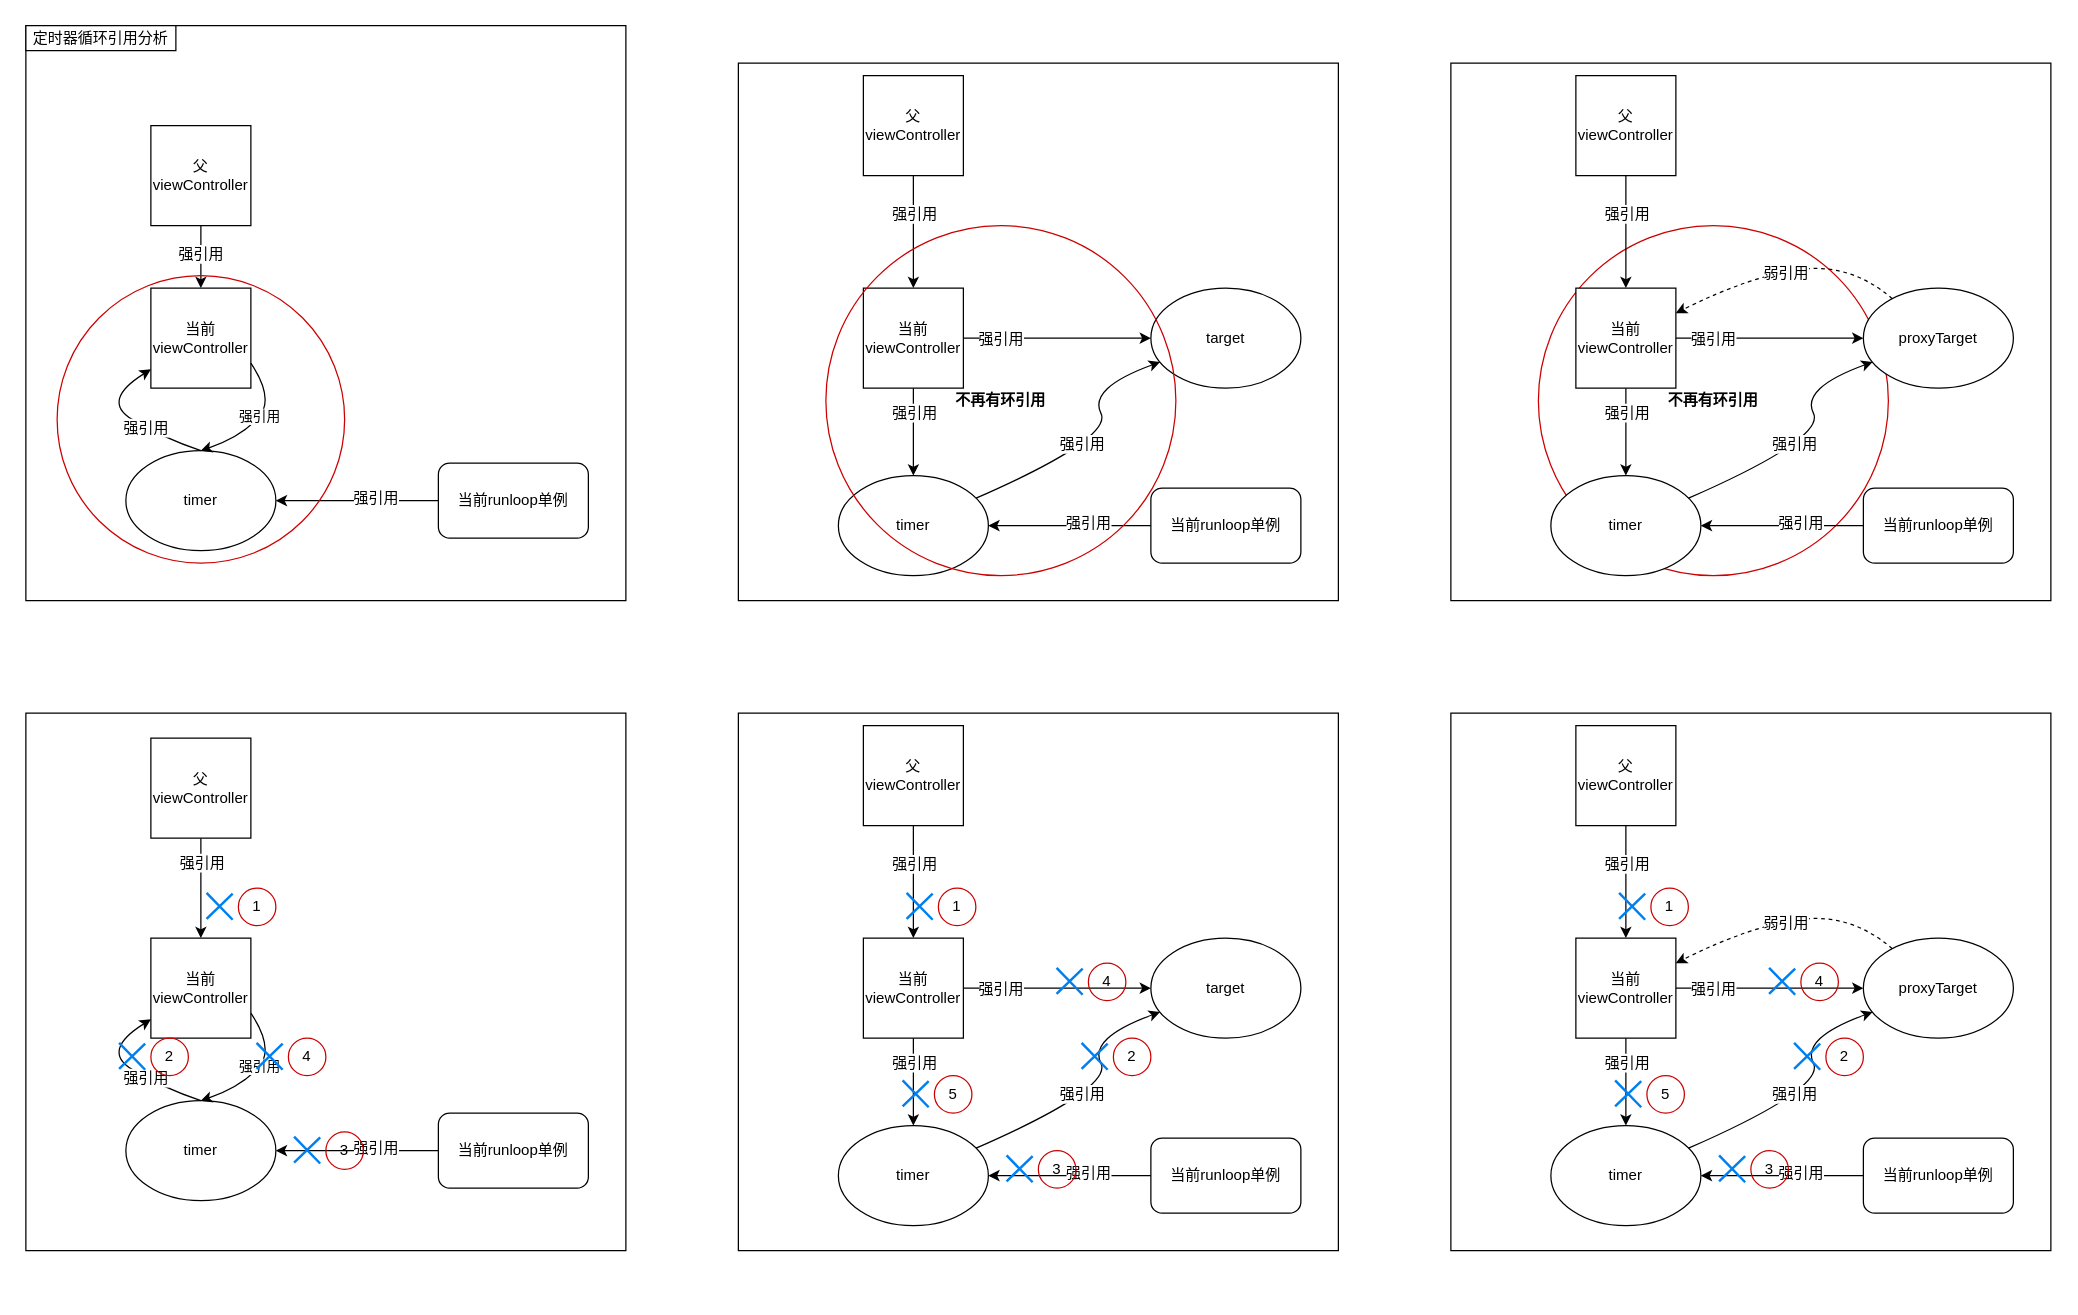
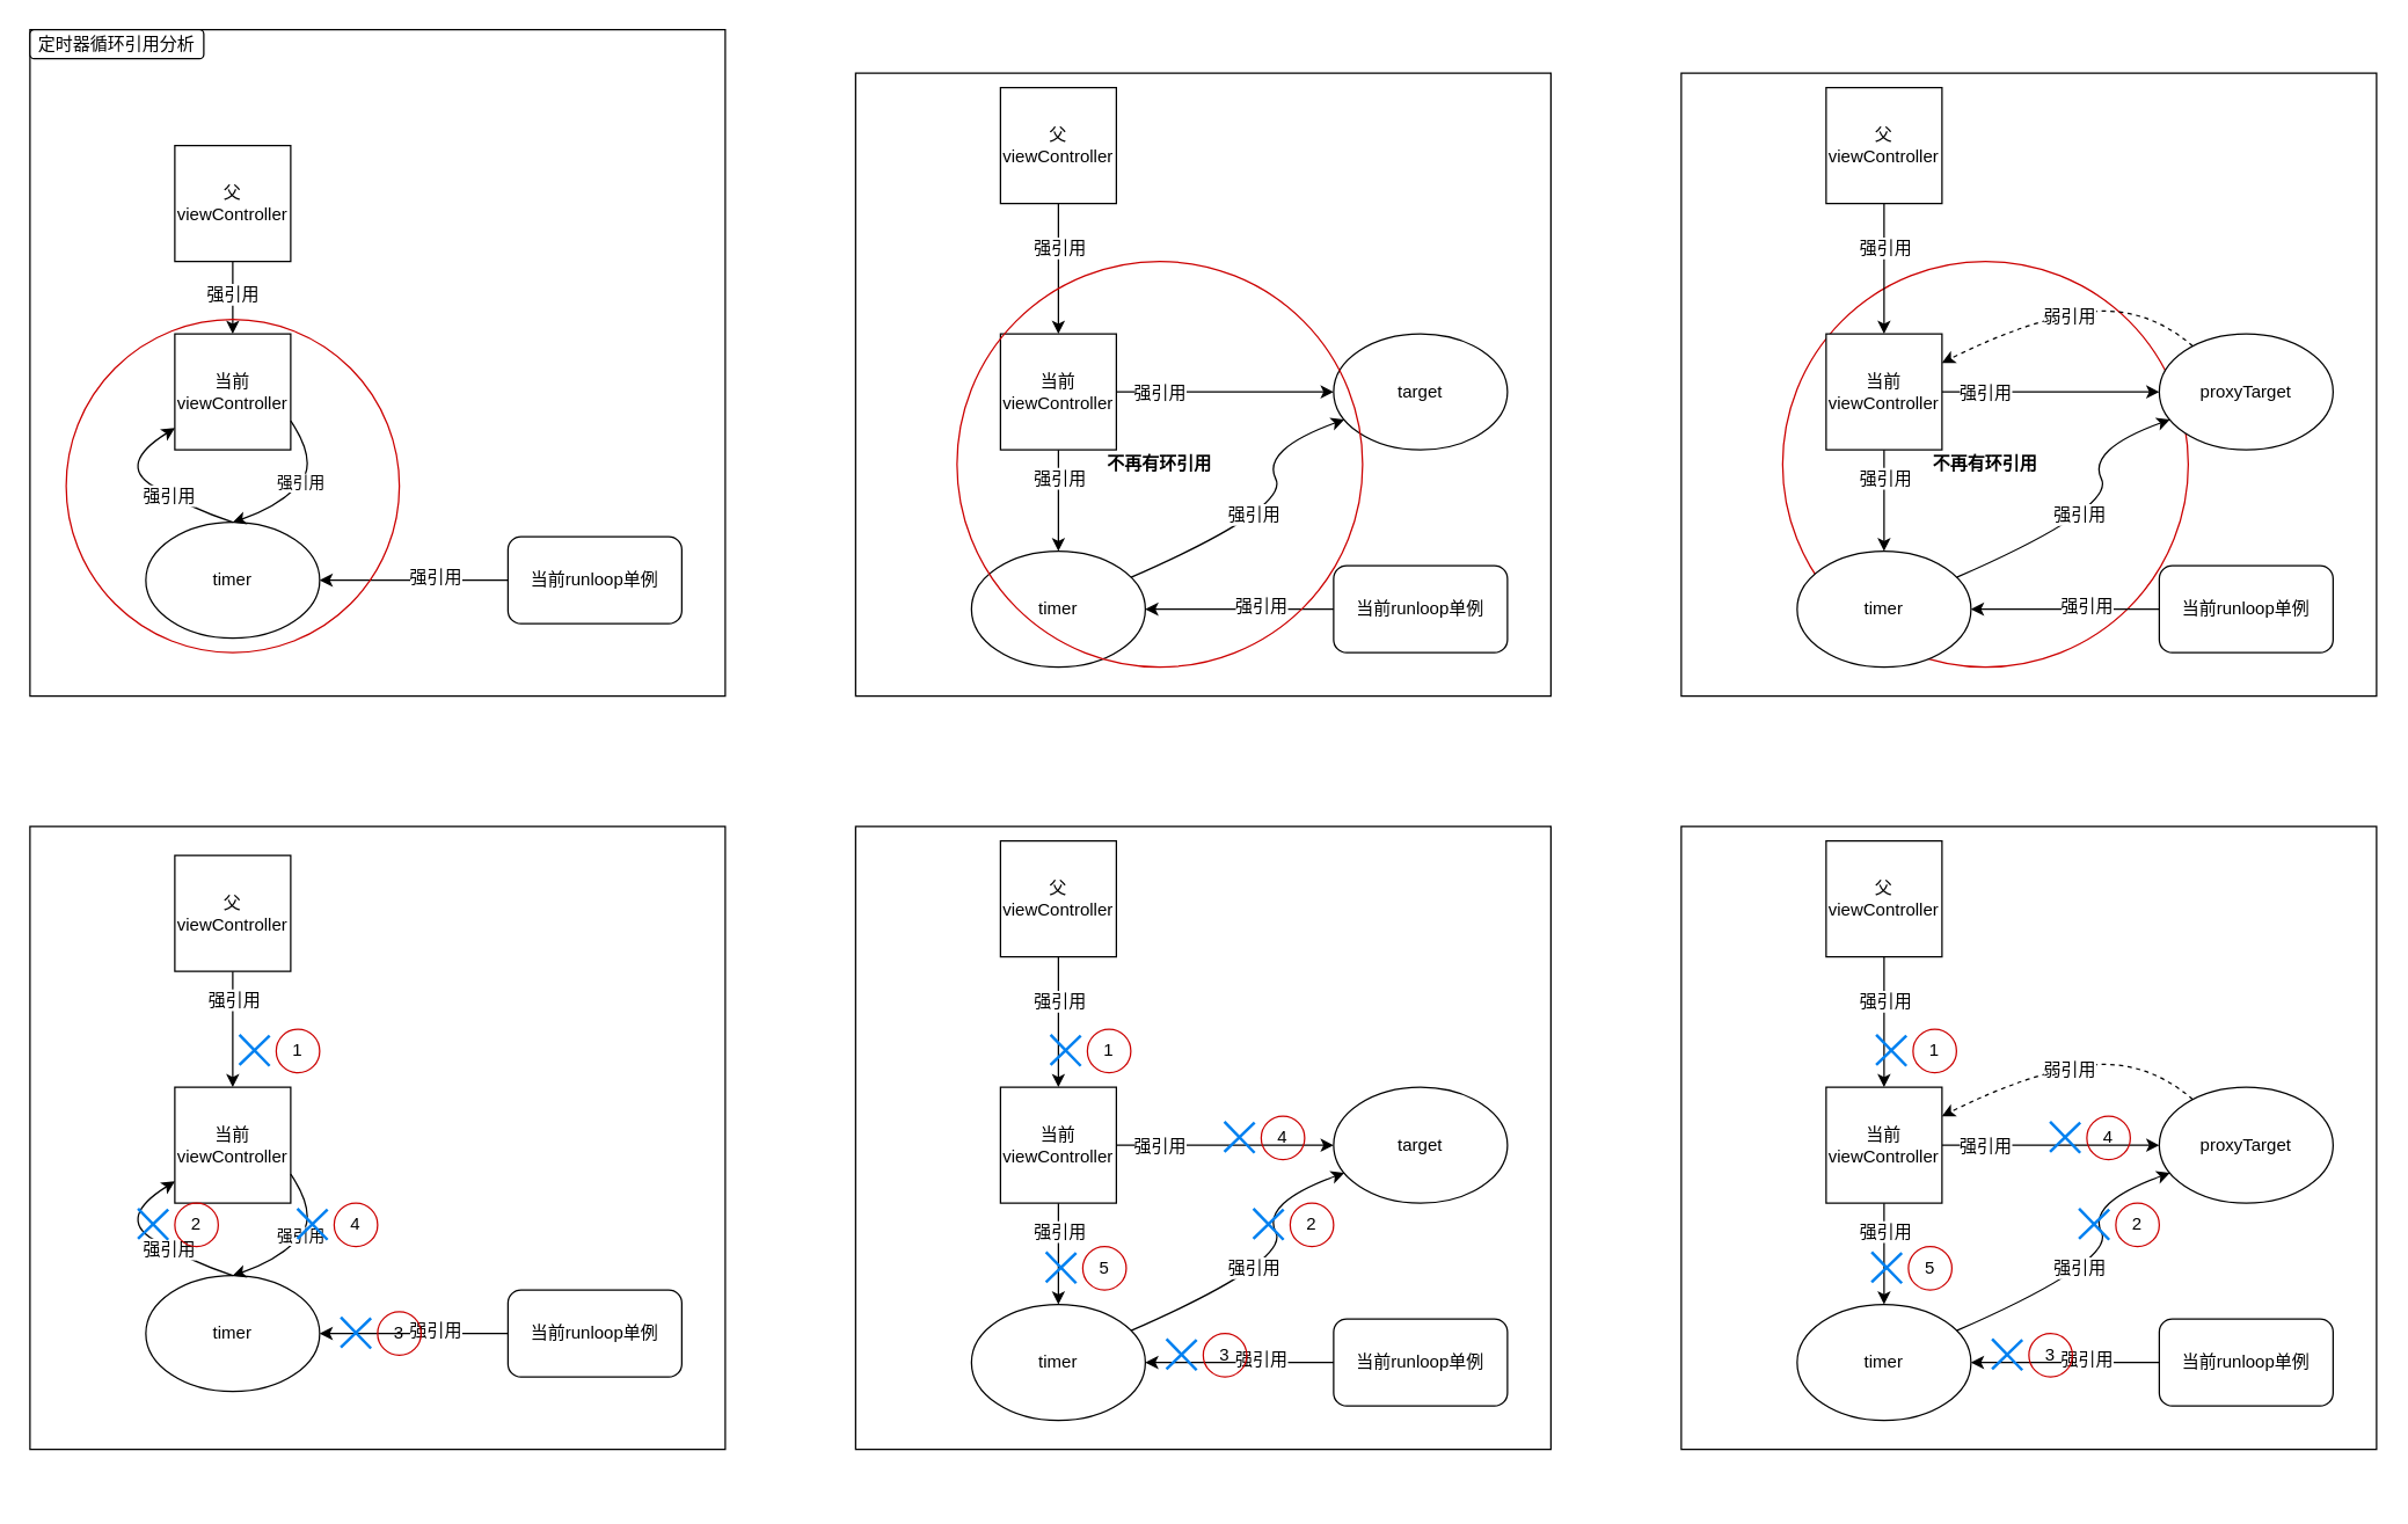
- <mxCell id="18" value="定时器循环引用分析" style="rounded=0;whiteSpace=wrap;html=1;" vertex="1" parent="4"><mxGeometry x="-40" y="-50" width="120" height="20" as="geometry" /></mxCell>
+ <mxCell id="18" value="定时器循环引用分析" style="whiteSpace=wrap;html=1;rounded=1;" vertex="1" parent="4"><mxGeometry x="-40" y="-50" width="120" height="20" as="geometry" /></mxCell>
